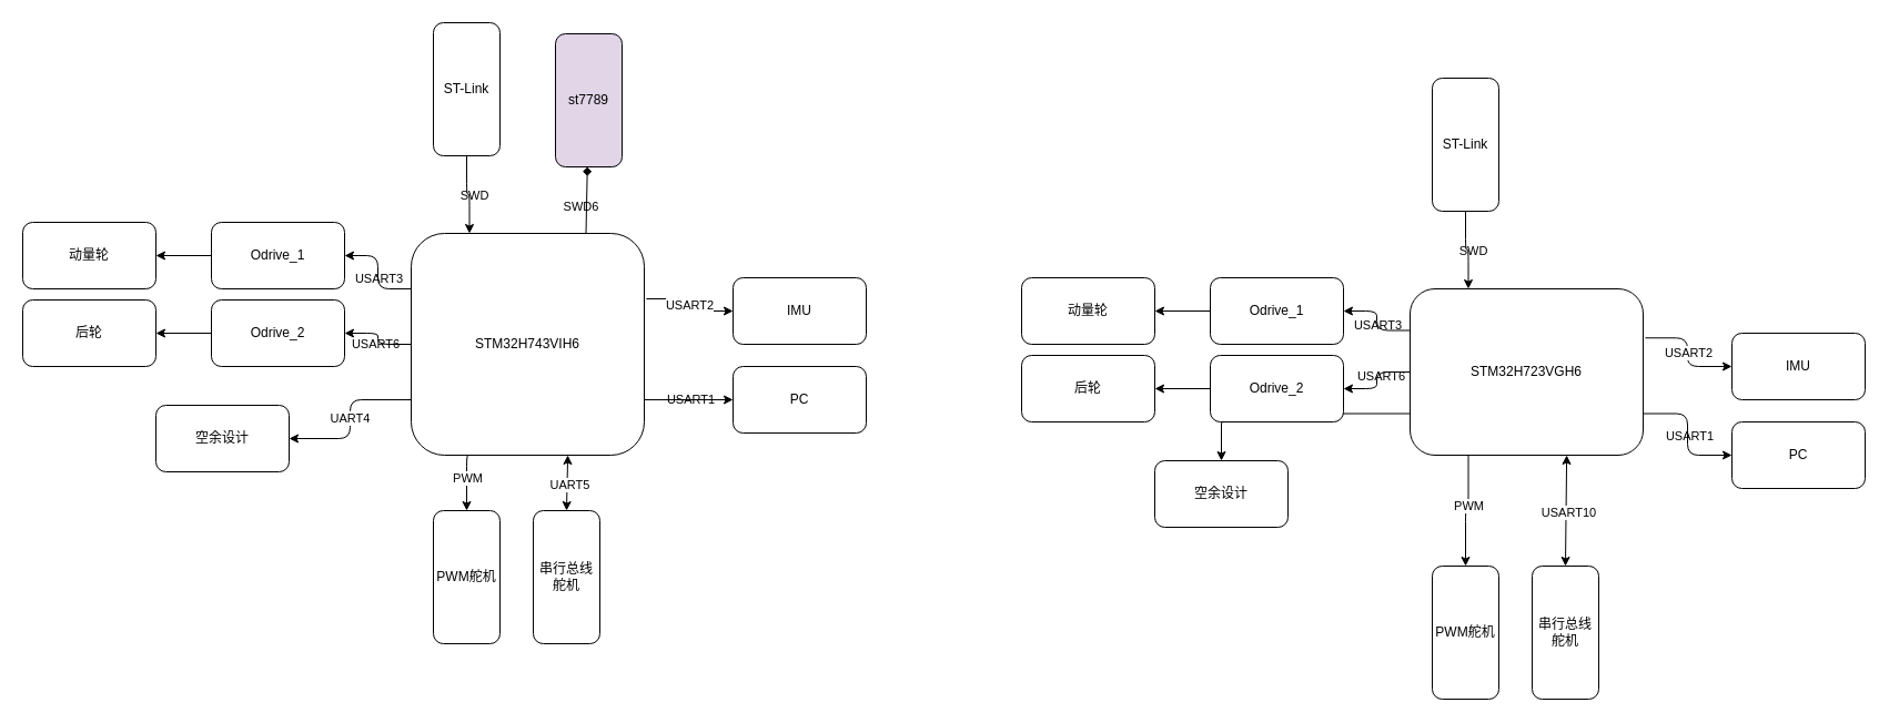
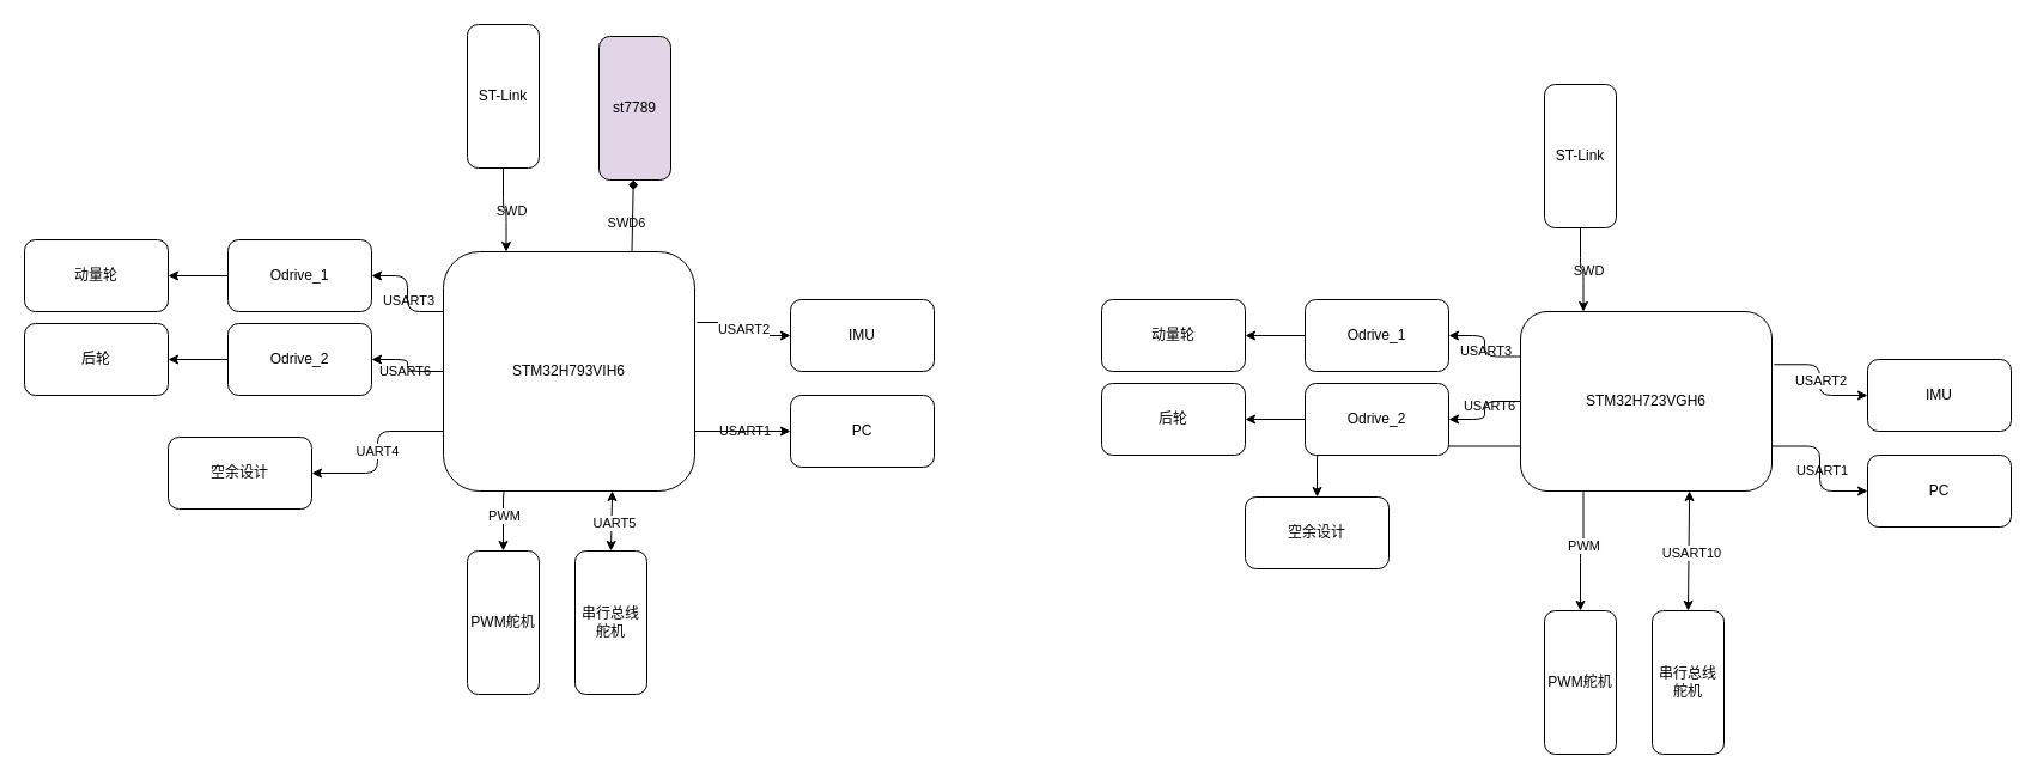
- <mxCell id="40" value="STM32H743VIH6" style="rounded=1;whiteSpace=wrap;html=1;labelBackgroundColor=none;" vertex="1" parent="1"><mxGeometry x="370" y="210" width="210" height="200" as="geometry" /></mxCell>
+ <mxCell id="40" value="STM32H793VIH6" style="rounded=1;whiteSpace=wrap;html=1;labelBackgroundColor=none;" vertex="1" parent="1"><mxGeometry x="370" y="210" width="210" height="200" as="geometry" /></mxCell>
